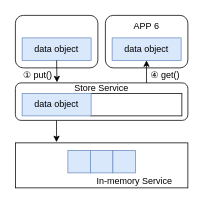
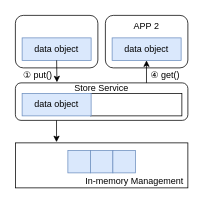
- <mxCell id="5" value="APP 6" style="text;html=1;align=center;verticalAlign=middle;whiteSpace=wrap;rounded=0;" vertex="1" parent="1"><mxGeometry x="165" y="20" width="60" height="30" as="geometry" /></mxCell>
+ <mxCell id="5" value="APP 2" style="text;html=1;align=center;verticalAlign=middle;whiteSpace=wrap;rounded=0;" vertex="1" parent="1"><mxGeometry x="165" y="20" width="60" height="30" as="geometry" /></mxCell>
- <mxCell id="12" value="In-memory Service" style="text;html=1;align=center;verticalAlign=middle;whiteSpace=wrap;rounded=0;" vertex="1" parent="1"><mxGeometry x="108" y="236" width="142" height="10" as="geometry" /></mxCell>
+ <mxCell id="12" value="In-memory Management" style="text;html=1;align=center;verticalAlign=middle;whiteSpace=wrap;rounded=0;" vertex="1" parent="1"><mxGeometry x="108" y="236" width="142" height="10" as="geometry" /></mxCell>
